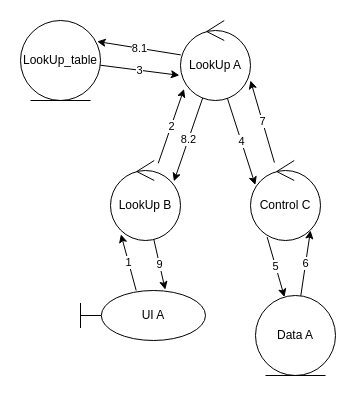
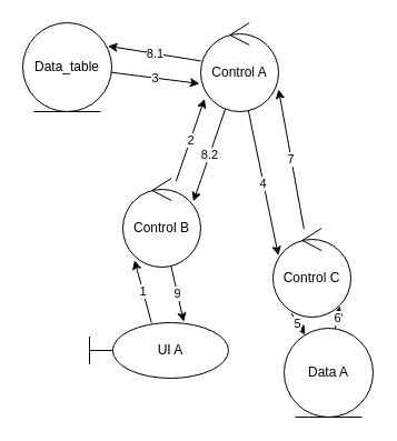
- <mxCell id="13" value="LookUp_table" style="ellipse;shape=umlEntity;whiteSpace=wrap;html=1;" vertex="1" parent="1"><mxGeometry x="20" y="20" width="80" height="80" as="geometry" /></mxCell>
+ <mxCell id="13" value="Data_table" style="ellipse;shape=umlEntity;whiteSpace=wrap;html=1;" vertex="1" parent="1"><mxGeometry x="20" y="20" width="80" height="80" as="geometry" /></mxCell>
- <mxCell id="5" value="LookUp A" style="ellipse;shape=umlControl;whiteSpace=wrap;html=1;" vertex="1" parent="1"><mxGeometry x="180" y="20" width="70" height="80" as="geometry" /></mxCell>
+ <mxCell id="5" value="Control A" style="ellipse;shape=umlControl;whiteSpace=wrap;html=1;" vertex="1" parent="1"><mxGeometry x="180" y="20" width="70" height="80" as="geometry" /></mxCell>
- <mxCell id="11" value="Control C" style="ellipse;shape=umlControl;whiteSpace=wrap;html=1;" vertex="1" parent="1"><mxGeometry x="250" y="160" width="70" height="80" as="geometry" /></mxCell>
+ <mxCell id="11" value="Control C" style="ellipse;shape=umlControl;whiteSpace=wrap;html=1;" vertex="1" parent="1"><mxGeometry x="245" y="205" width="70" height="80" as="geometry" /></mxCell>
- <mxCell id="8" value="LookUp B" style="ellipse;shape=umlControl;whiteSpace=wrap;html=1;" vertex="1" parent="1"><mxGeometry x="110" y="160" width="70" height="80" as="geometry" /></mxCell>
+ <mxCell id="8" value="Control B" style="ellipse;shape=umlControl;whiteSpace=wrap;html=1;" vertex="1" parent="1"><mxGeometry x="110" y="160" width="70" height="80" as="geometry" /></mxCell>
